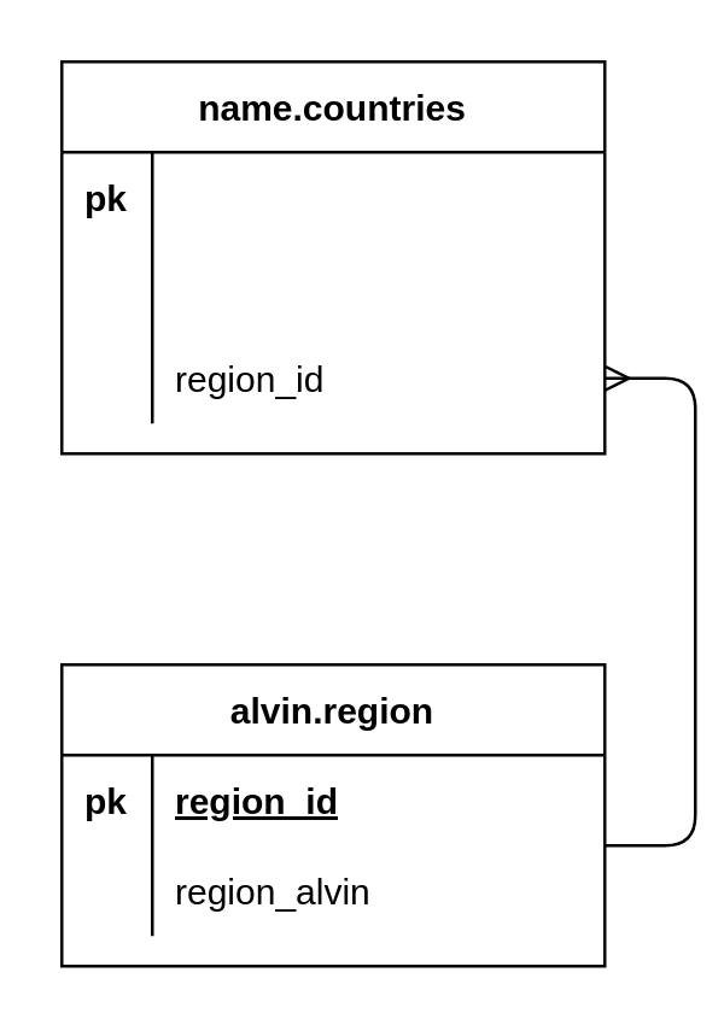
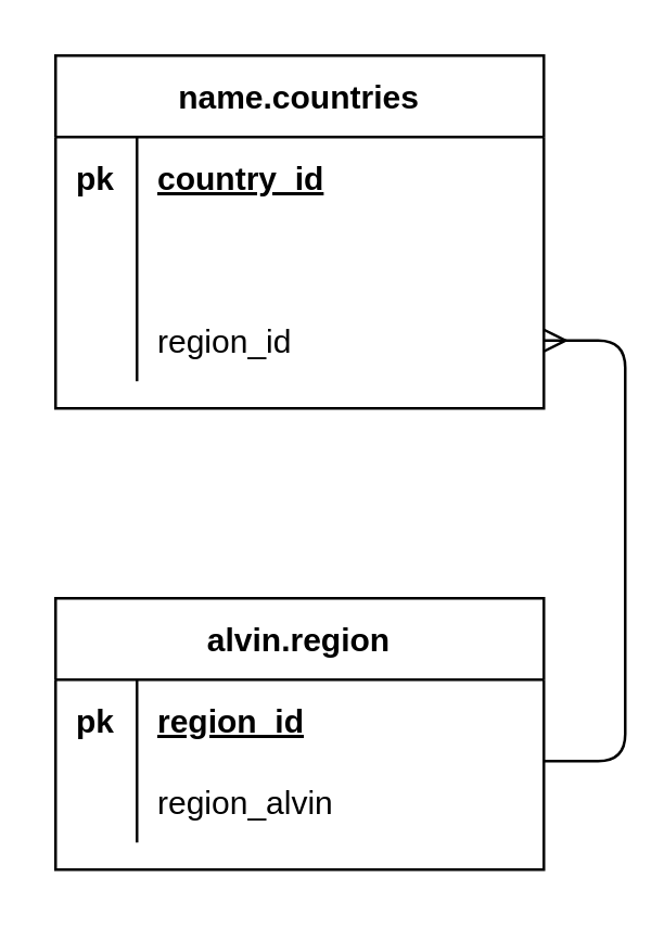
+ <mxCell id="12" value="country_id" style="shape=partialRectangle;connectable=0;fillColor=none;top=0;left=0;bottom=0;right=0;align=left;spacingLeft=6;fontStyle=5;overflow=hidden;" vertex="1" parent="10"><mxGeometry x="30" width="150" height="30" as="geometry" /></mxCell>
